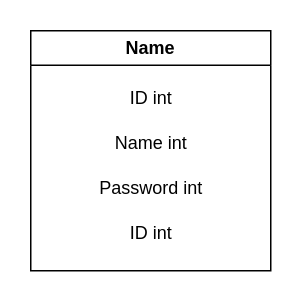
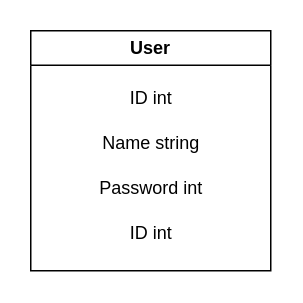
- <mxCell id="2" value="Name" style="swimlane;whiteSpace=wrap;html=1;" vertex="1" parent="1"><mxGeometry x="20" y="20" width="160" height="160" as="geometry" /></mxCell>
+ <mxCell id="2" value="User" style="swimlane;whiteSpace=wrap;html=1;" vertex="1" parent="1"><mxGeometry x="20" y="20" width="160" height="160" as="geometry" /></mxCell>
- <mxCell id="4" value="Name int" style="text;html=1;align=center;verticalAlign=middle;resizable=0;points=[];autosize=1;strokeColor=none;fillColor=none;" vertex="1" parent="2"><mxGeometry x="35" y="60" width="90" height="30" as="geometry" /></mxCell>
+ <mxCell id="4" value="Name string" style="text;html=1;align=center;verticalAlign=middle;resizable=0;points=[];autosize=1;strokeColor=none;fillColor=none;" vertex="1" parent="2"><mxGeometry x="35" y="60" width="90" height="30" as="geometry" /></mxCell>
